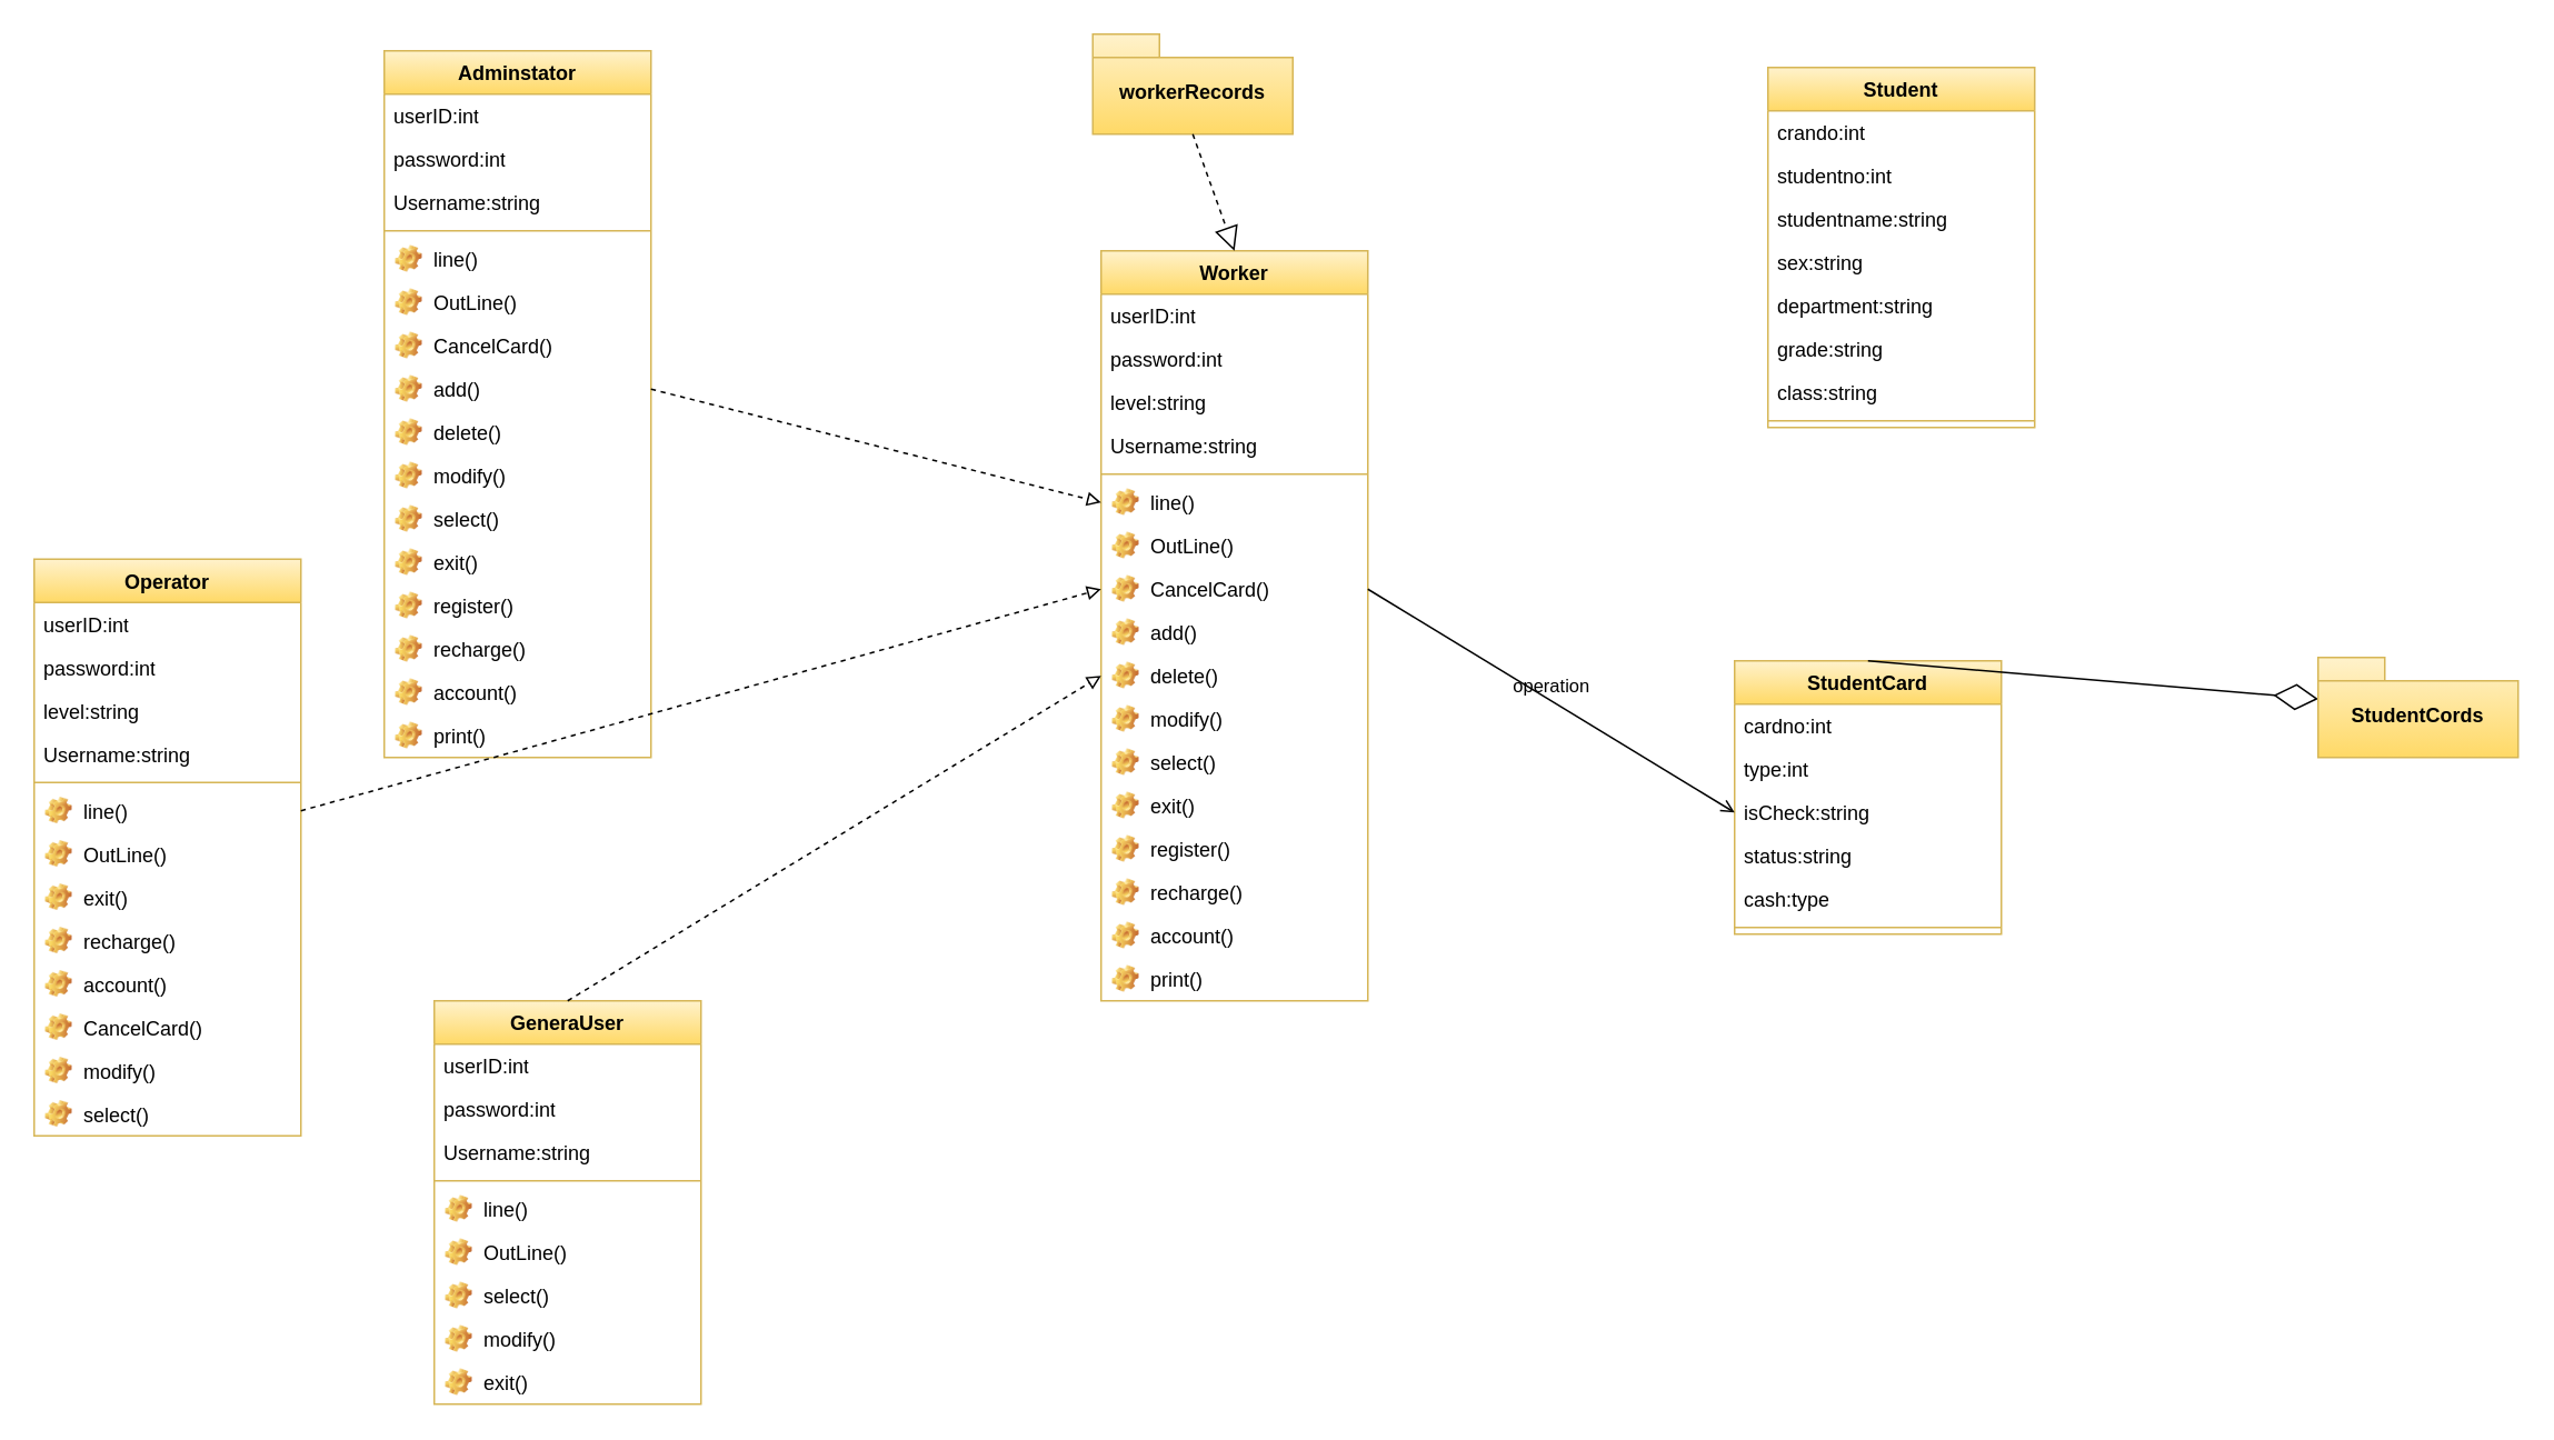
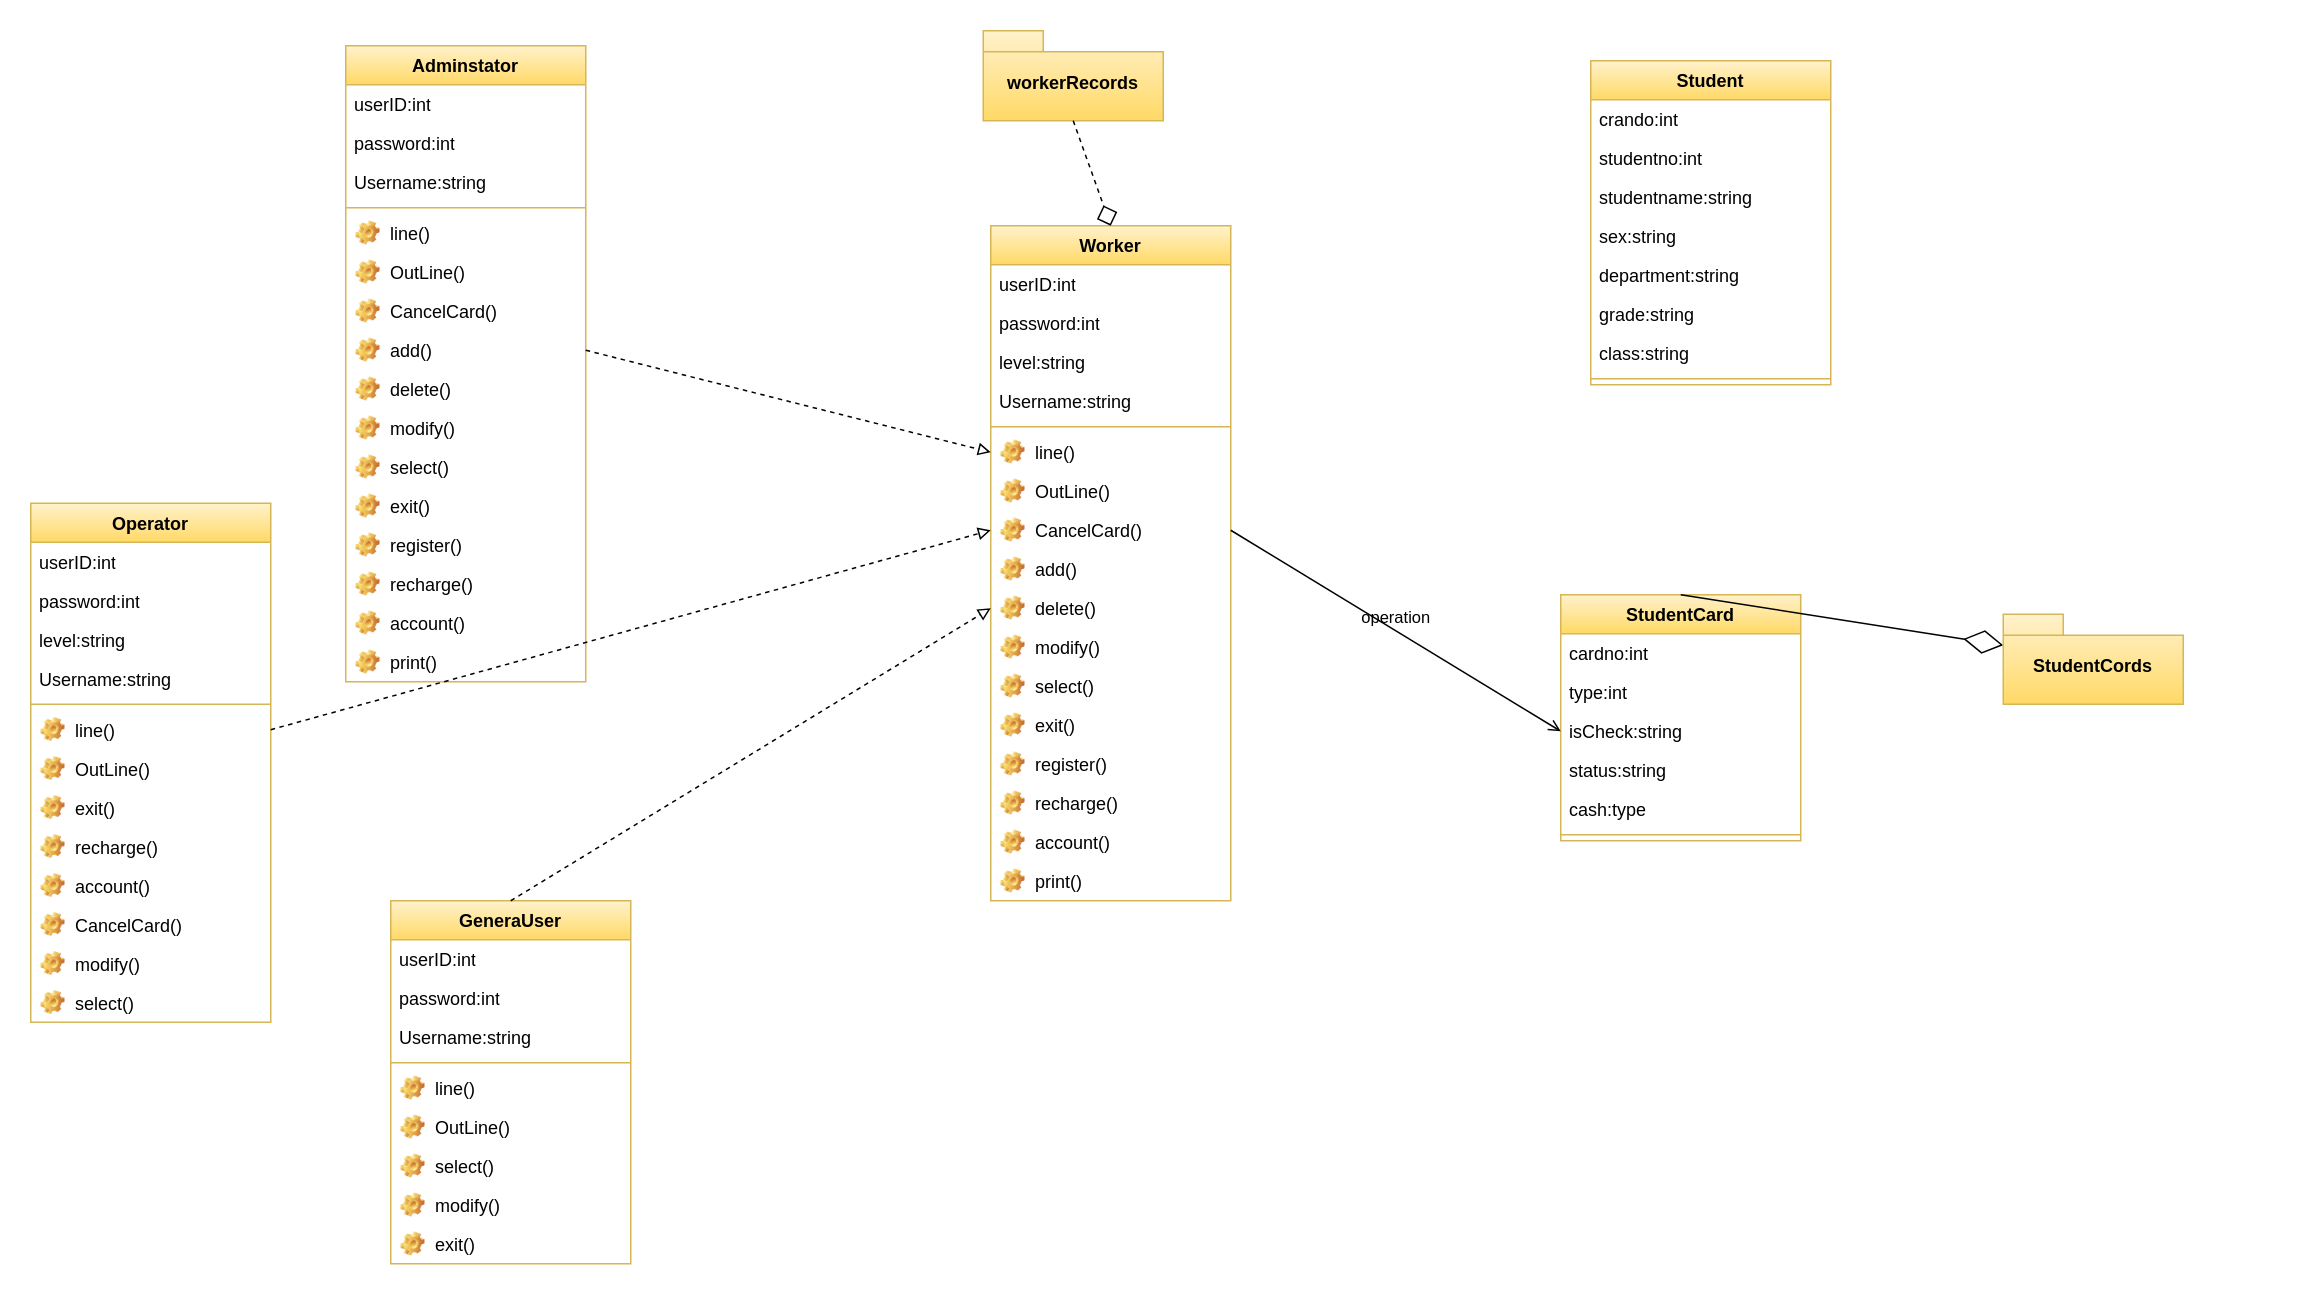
- <mxCell id="21" value="" style="endArrow=block;dashed=1;endFill=0;endSize=12;html=1;rounded=0;exitX=0.5;exitY=1;exitDx=0;exitDy=0;exitPerimeter=0;entryX=0.5;entryY=0;entryDx=0;entryDy=0;" edge="1" parent="1" source="2" target="3"><mxGeometry width="160" relative="1" as="geometry"><mxPoint x="730" y="120" as="sourcePoint" /><mxPoint x="890" y="120" as="targetPoint" /></mxGeometry></mxCell>
+ <mxCell id="21" value="" style="endArrow=diamond;dashed=1;endFill=0;endSize=12;html=1;rounded=0;exitX=0.5;exitY=1;exitDx=0;exitDy=0;exitPerimeter=0;entryX=0.5;entryY=0;entryDx=0;entryDy=0;" edge="1" parent="1" source="2" target="3"><mxGeometry width="160" relative="1" as="geometry"><mxPoint x="730" y="120" as="sourcePoint" /><mxPoint x="890" y="120" as="targetPoint" /></mxGeometry></mxCell>
- <mxCell id="84" value="StudentCords" style="shape=folder;fontStyle=1;spacingTop=10;tabWidth=40;tabHeight=14;tabPosition=left;html=1;whiteSpace=wrap;fillColor=#fff2cc;gradientColor=#ffd966;strokeColor=#d6b656;" vertex="1" parent="1"><mxGeometry x="1390" y="394" width="120" height="60" as="geometry" /></mxCell>
+ <mxCell id="84" value="StudentCords" style="shape=folder;fontStyle=1;spacingTop=10;tabWidth=40;tabHeight=14;tabPosition=left;html=1;whiteSpace=wrap;fillColor=#fff2cc;gradientColor=#ffd966;strokeColor=#d6b656;" vertex="1" parent="1"><mxGeometry x="1335" y="409" width="120" height="60" as="geometry" /></mxCell>
